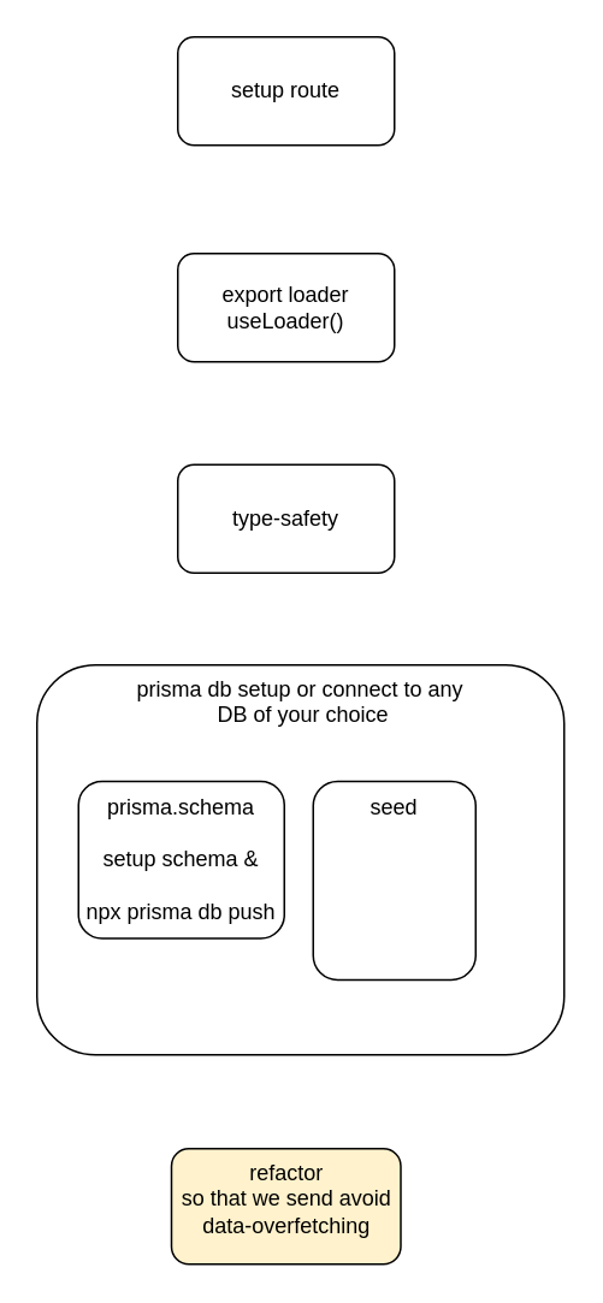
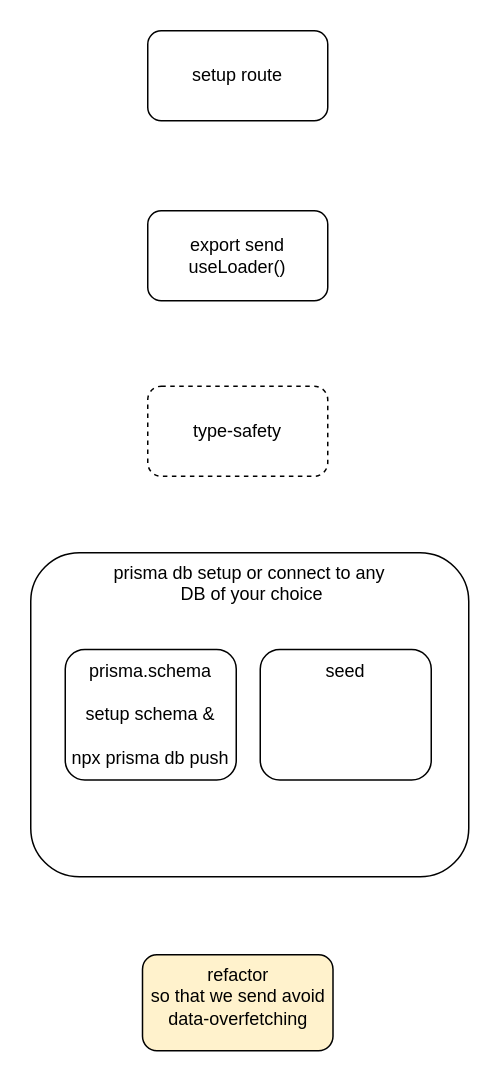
- <mxCell id="3" value="export loader&lt;br&gt;useLoader()" style="rounded=1;whiteSpace=wrap;html=1;" vertex="1" parent="1"><mxGeometry x="98" y="140" width="120" height="60" as="geometry" /></mxCell>
+ <mxCell id="3" value="export send&lt;br&gt;useLoader()" style="rounded=1;whiteSpace=wrap;html=1;" vertex="1" parent="1"><mxGeometry x="98" y="140" width="120" height="60" as="geometry" /></mxCell>
- <mxCell id="4" value="type-safety" style="rounded=1;whiteSpace=wrap;html=1;" vertex="1" parent="1"><mxGeometry x="98" y="257" width="120" height="60" as="geometry" /></mxCell>
+ <mxCell id="4" value="type-safety" style="rounded=1;whiteSpace=wrap;html=1;dashed=1;" vertex="1" parent="1"><mxGeometry x="98" y="257" width="120" height="60" as="geometry" /></mxCell>
- <mxCell id="7" value="seed&lt;br&gt;&lt;br&gt;" style="rounded=1;whiteSpace=wrap;html=1;verticalAlign=top;" vertex="1" parent="1"><mxGeometry x="173" y="432.5" width="90" height="110" as="geometry" /></mxCell>
+ <mxCell id="7" value="seed&lt;br&gt;&lt;br&gt;" style="rounded=1;whiteSpace=wrap;html=1;verticalAlign=top;" vertex="1" parent="1"><mxGeometry x="173" y="432.5" width="114" height="87" as="geometry" /></mxCell>
